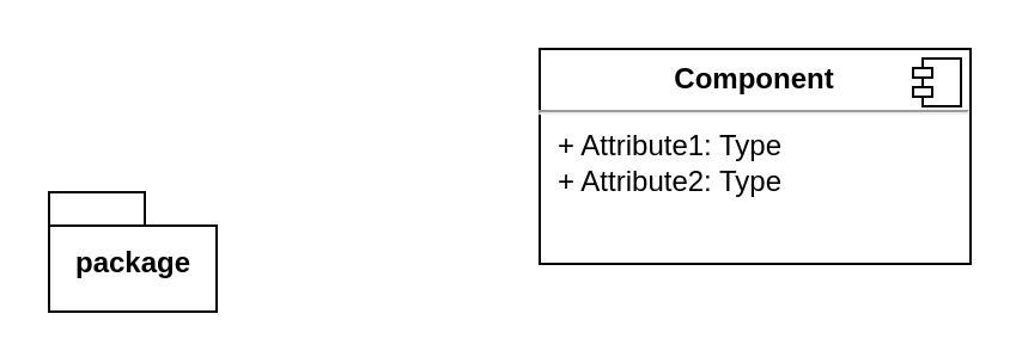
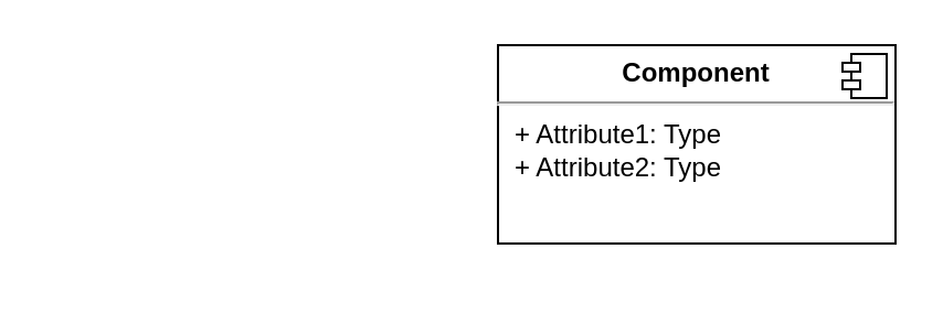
- <mxCell id="2" value="package" style="shape=folder;fontStyle=1;spacingTop=10;tabWidth=40;tabHeight=14;tabPosition=left;html=1;" vertex="1" parent="1"><mxGeometry x="20" y="80" width="70" height="50" as="geometry" /></mxCell>
